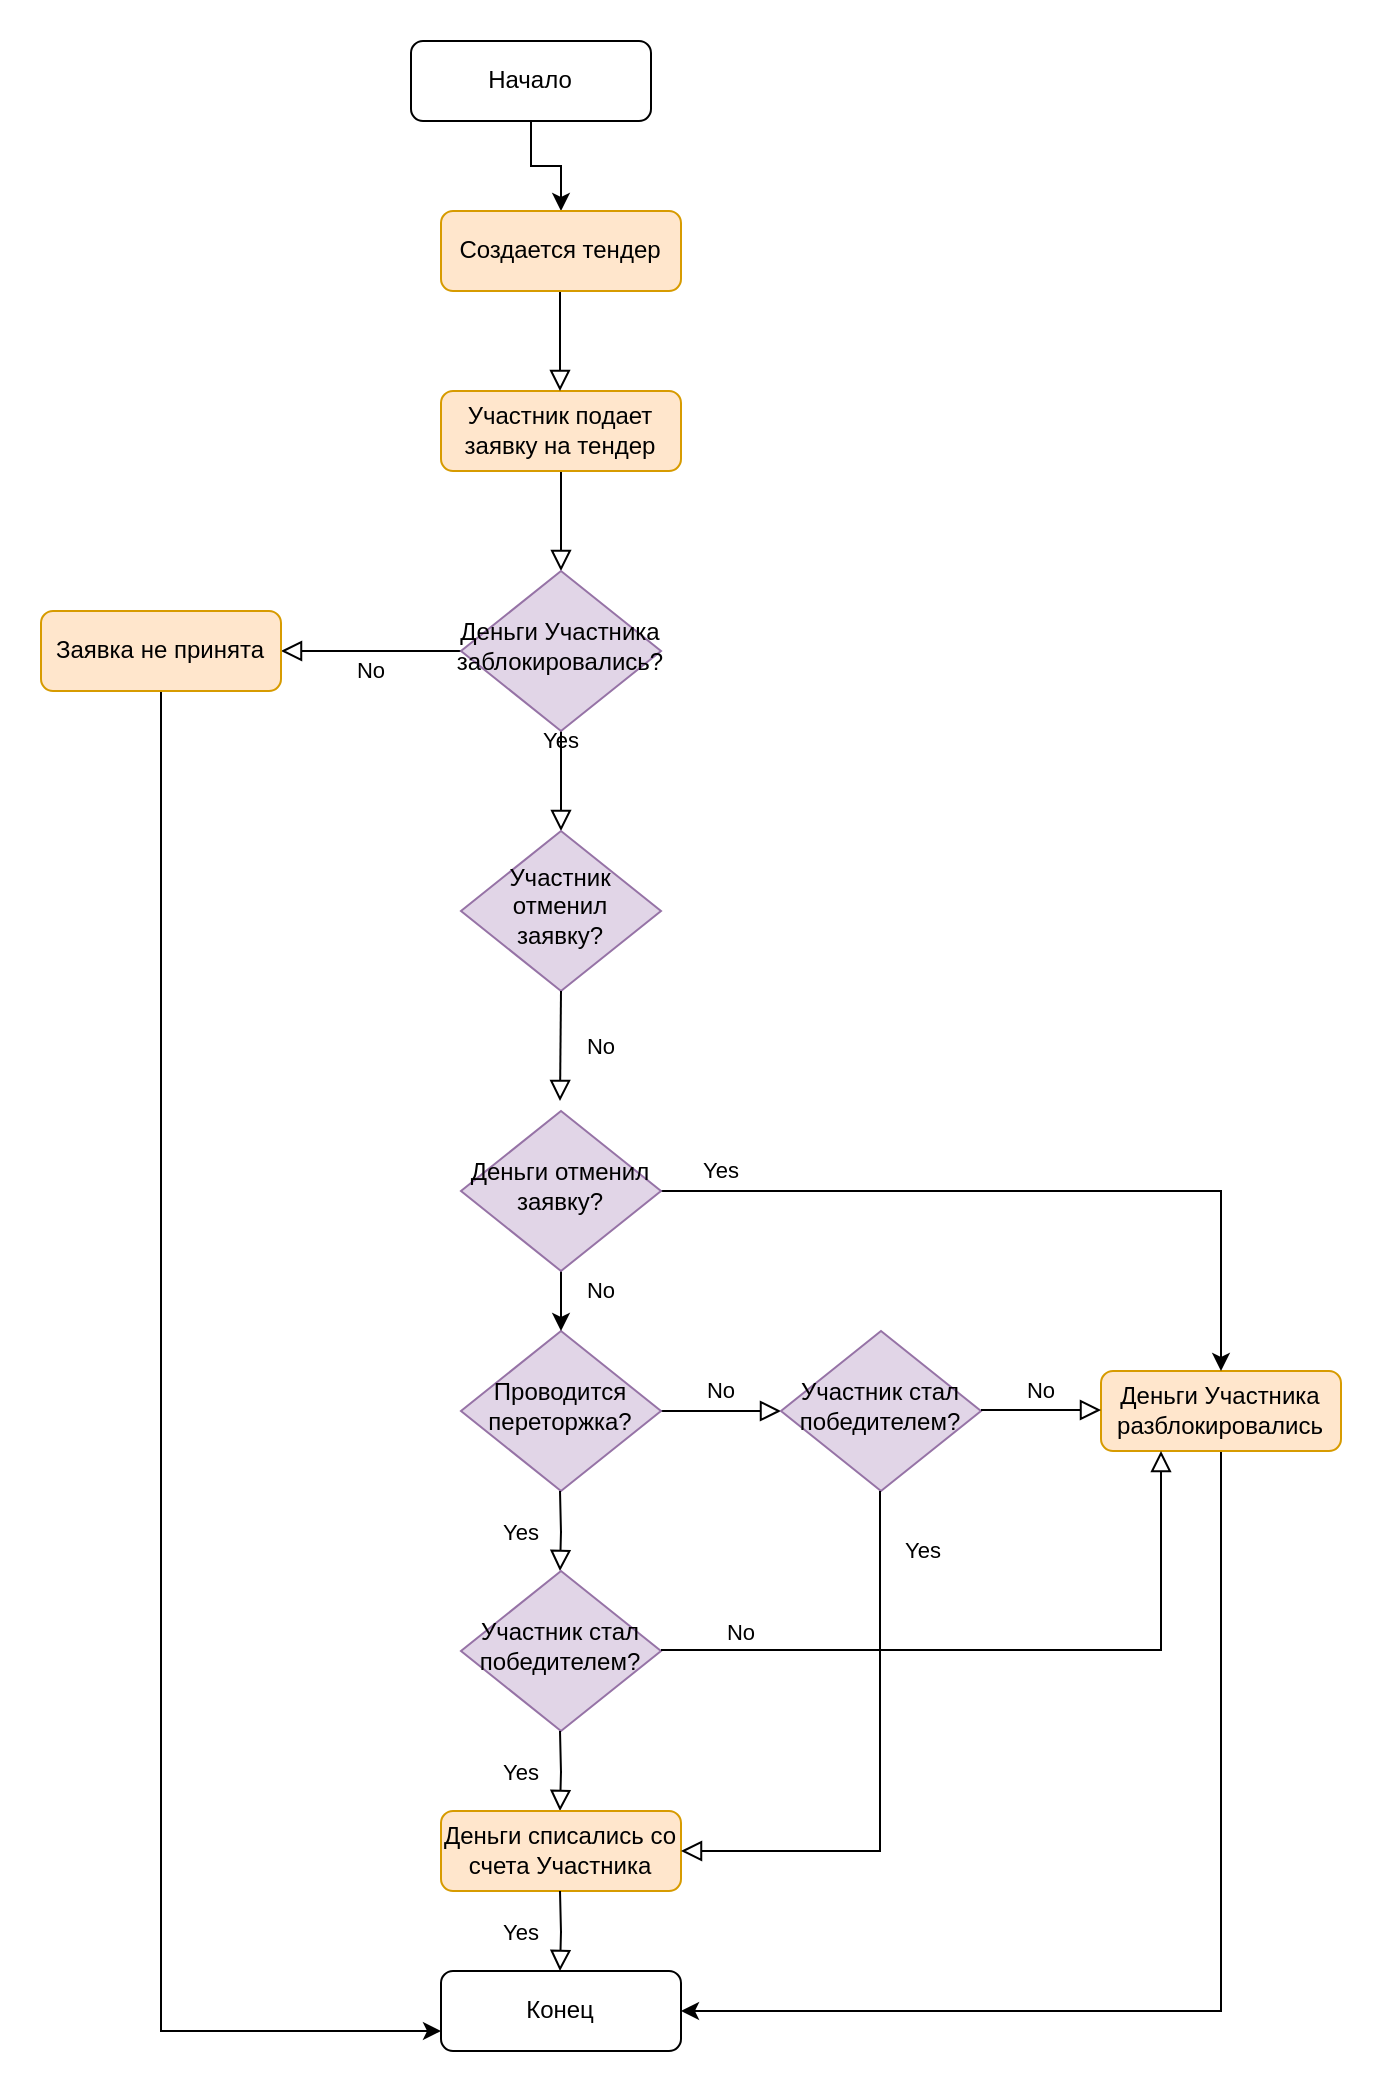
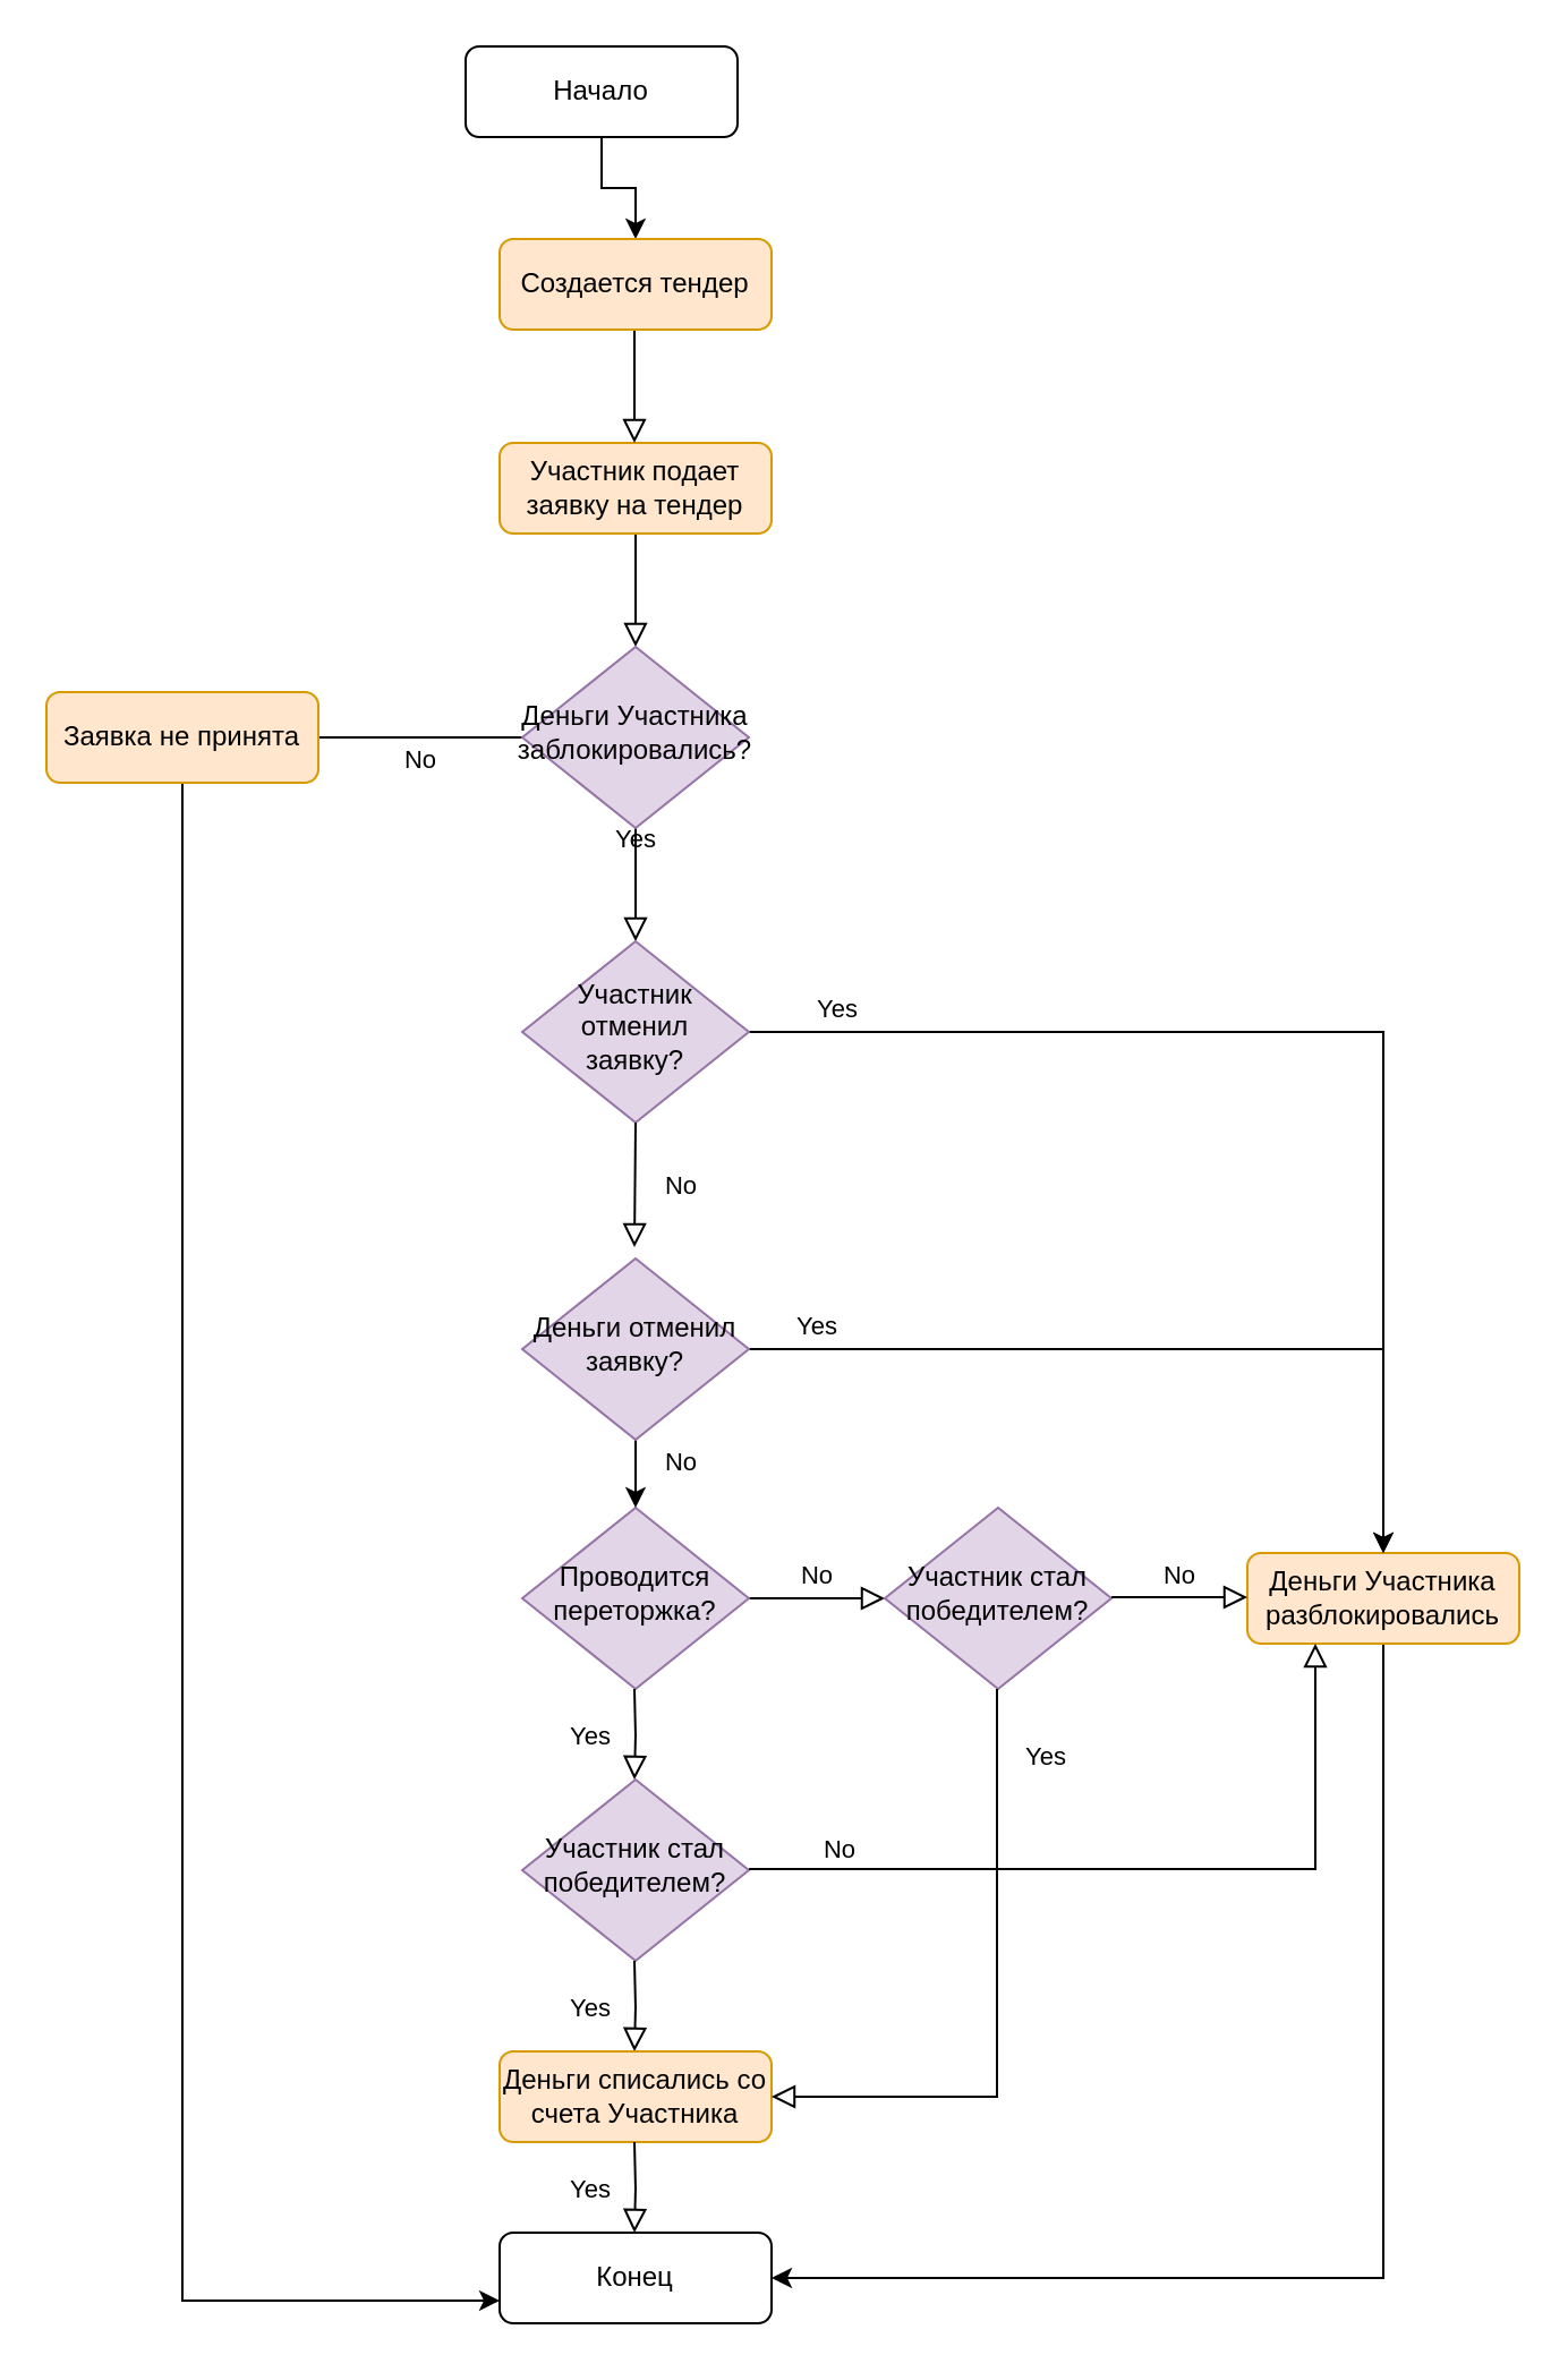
- <mxCell id="5" value="No" style="edgeStyle=orthogonalEdgeStyle;rounded=0;html=1;jettySize=auto;orthogonalLoop=1;fontSize=11;endArrow=block;endFill=0;endSize=8;strokeWidth=1;shadow=0;labelBackgroundColor=none;entryX=1;entryY=0.5;entryDx=0;entryDy=0;" parent="1" source="6" target="17" edge="1"><mxGeometry y="10" relative="1" as="geometry"><mxPoint as="offset" /></mxGeometry></mxCell>
+ <mxCell id="5" value="No" style="edgeStyle=orthogonalEdgeStyle;rounded=0;html=1;jettySize=auto;orthogonalLoop=1;fontSize=11;endArrow=none;endFill=0;endSize=8;strokeWidth=1;shadow=0;labelBackgroundColor=none;entryX=1;entryY=0.5;entryDx=0;entryDy=0;" parent="1" source="6" target="17" edge="1"><mxGeometry y="10" relative="1" as="geometry"><mxPoint as="offset" /></mxGeometry></mxCell>
+ <mxCell id="26" value="Yes" style="edgeStyle=orthogonalEdgeStyle;rounded=0;orthogonalLoop=1;jettySize=auto;html=1;entryX=0.5;entryY=0;entryDx=0;entryDy=0;" edge="1" parent="1" source="27" target="23"><mxGeometry x="-0.848" y="10" relative="1" as="geometry"><mxPoint as="offset" /></mxGeometry></mxCell>
